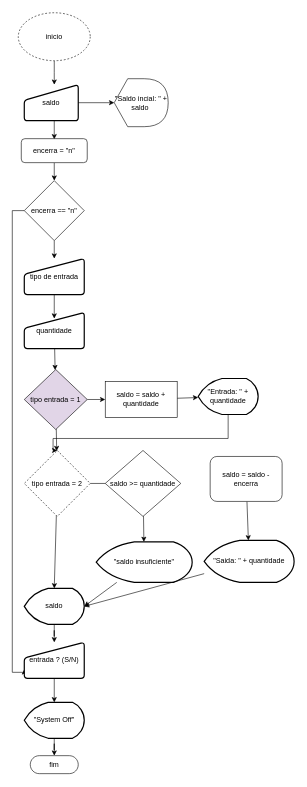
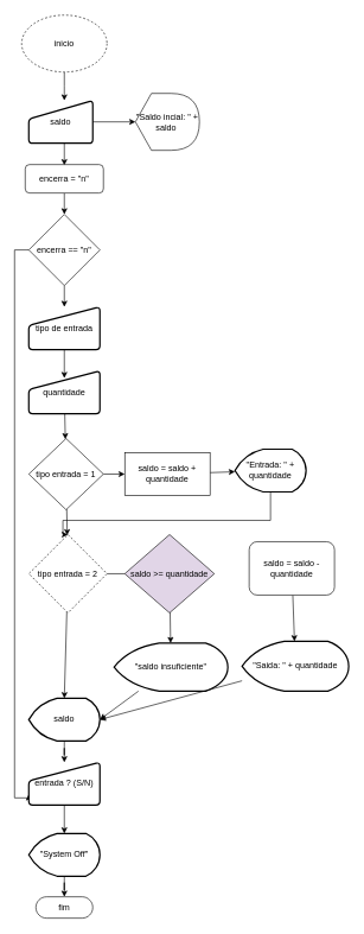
- <mxCell id="16" value="tipo entrada = 1" style="rhombus;whiteSpace=wrap;html=1;fillColor=#e1d5e7;" vertex="1" parent="1"><mxGeometry x="40" y="615" width="105" height="100" as="geometry" /></mxCell>
+ <mxCell id="16" value="tipo entrada = 1" style="rhombus;whiteSpace=wrap;html=1;" vertex="1" parent="1"><mxGeometry x="40" y="615" width="105" height="100" as="geometry" /></mxCell>
- <mxCell id="27" value="saldo = saldo - encerra" style="rounded=1;whiteSpace=wrap;html=1;" vertex="1" parent="1"><mxGeometry x="350" y="760" width="120" height="75" as="geometry" /></mxCell>
+ <mxCell id="27" value="saldo = saldo - quantidade" style="rounded=1;whiteSpace=wrap;html=1;" vertex="1" parent="1"><mxGeometry x="350" y="760" width="120" height="75" as="geometry" /></mxCell>
- <mxCell id="25" value="saldo &amp;gt;= quantidade" style="rhombus;whiteSpace=wrap;html=1;" vertex="1" parent="1"><mxGeometry x="175" y="750" width="126" height="110" as="geometry" /></mxCell>
+ <mxCell id="25" value="saldo &amp;gt;= quantidade" style="rhombus;whiteSpace=wrap;html=1;fillColor=#e1d5e7;" vertex="1" parent="1"><mxGeometry x="175" y="750" width="126" height="110" as="geometry" /></mxCell>
